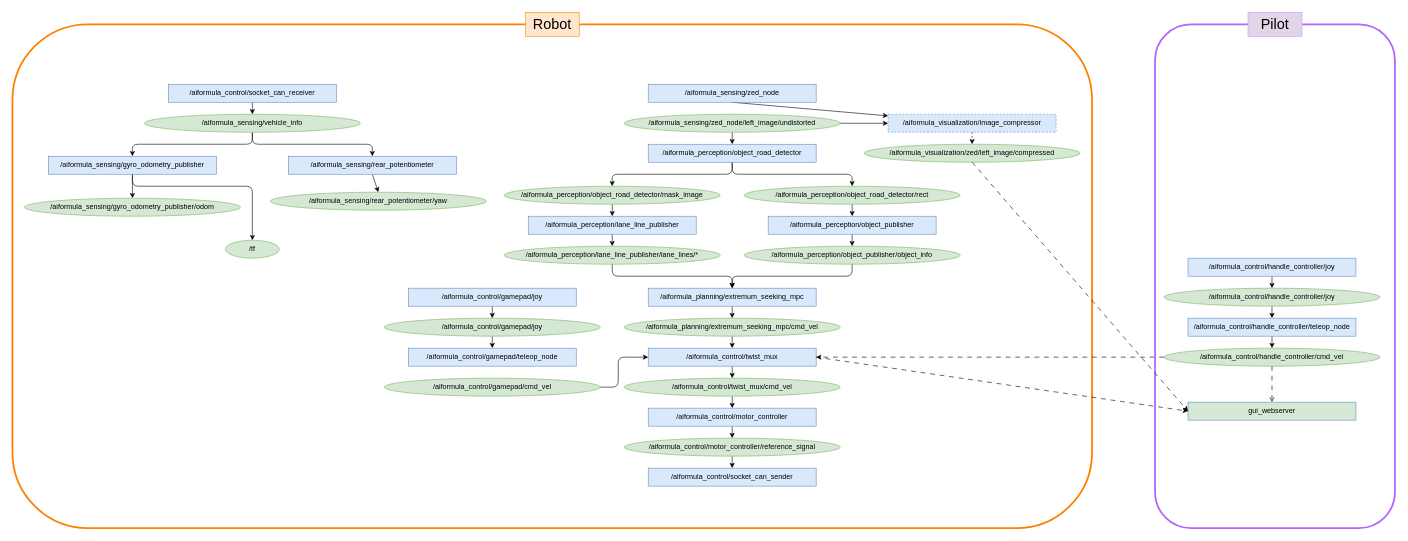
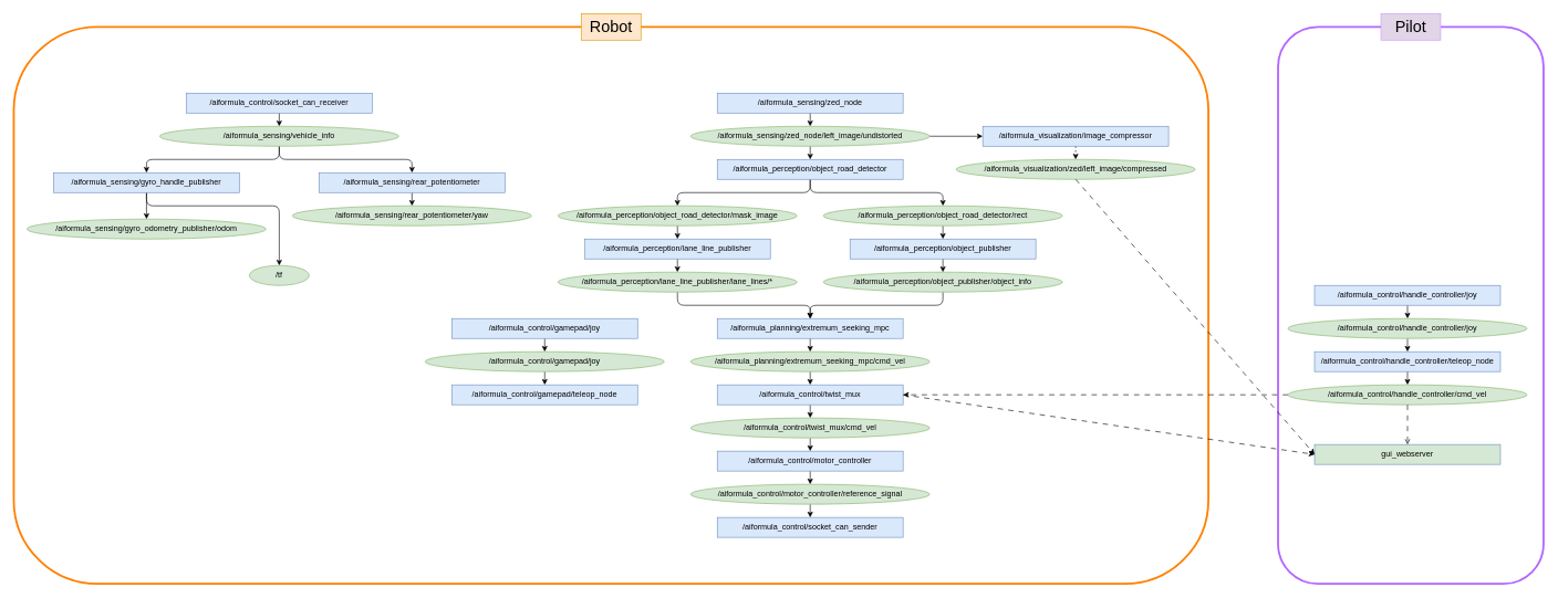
- <mxCell id="3" style="edgeStyle=none;html=1;exitX=0.5;exitY=1;exitDx=0;exitDy=0;" parent="1" source="4" target="39" edge="1"><mxGeometry relative="1" as="geometry"><mxPoint x="1223" y="200" as="targetPoint" /></mxGeometry></mxCell>
+ <mxCell id="3" style="edgeStyle=none;html=1;entryX=0.5;entryY=0;entryDx=0;entryDy=0;exitX=0.5;exitY=1;exitDx=0;exitDy=0;" parent="1" source="4" target="10" edge="1"><mxGeometry relative="1" as="geometry"><mxPoint x="1223" y="200" as="targetPoint" /></mxGeometry></mxCell>
- <mxCell id="39" value="/aiformula_visualization/image_compressor" style="whiteSpace=wrap;html=1;fillColor=#dae8fc;strokeColor=#6c8ebf;dashed=1;" parent="1" vertex="1"><mxGeometry x="1480" y="190" width="280" height="30" as="geometry" /></mxCell>
+ <mxCell id="39" value="/aiformula_visualization/image_compressor" style="whiteSpace=wrap;html=1;fillColor=#dae8fc;strokeColor=#6c8ebf;" parent="1" vertex="1"><mxGeometry x="1480" y="190" width="280" height="30" as="geometry" /></mxCell>
- <mxCell id="58" value="/aiformula_sensing/gyro_odometry_publisher" style="whiteSpace=wrap;html=1;fillColor=#dae8fc;strokeColor=#6c8ebf;" parent="1" vertex="1"><mxGeometry x="80" y="260" width="280" height="30" as="geometry" /></mxCell>
+ <mxCell id="58" value="/aiformula_sensing/gyro_handle_publisher" style="whiteSpace=wrap;html=1;fillColor=#dae8fc;strokeColor=#6c8ebf;" parent="1" vertex="1"><mxGeometry x="80" y="260" width="280" height="30" as="geometry" /></mxCell>
- <mxCell id="65" value="&lt;span style=&quot;color: rgb(0, 0, 0);&quot;&gt;/aiformula_sensing/rear_potentiometer/yaw&lt;/span&gt;" style="ellipse;whiteSpace=wrap;html=1;fillColor=#d5e8d4;strokeColor=#82b366;" parent="1" vertex="1"><mxGeometry x="450" y="320" width="360" height="30" as="geometry" /></mxCell>
+ <mxCell id="65" value="&lt;span style=&quot;color: rgb(0, 0, 0);&quot;&gt;/aiformula_sensing/rear_potentiometer/yaw&lt;/span&gt;" style="ellipse;whiteSpace=wrap;html=1;fillColor=#d5e8d4;strokeColor=#82b366;" parent="1" vertex="1"><mxGeometry x="440" y="310" width="360" height="30" as="geometry" /></mxCell>
- <mxCell id="36" style="html=1;exitX=1;exitY=0.5;exitDx=0;exitDy=0;entryX=0;entryY=0.5;entryDx=0;entryDy=0;edgeStyle=orthogonalEdgeStyle;" parent="1" source="37" target="24" edge="1"><mxGeometry relative="1" as="geometry"><Array as="points"><mxPoint x="1030" y="645" /><mxPoint x="1030" y="595" /></Array></mxGeometry></mxCell>
- <mxCell id="37" value="&lt;span style=&quot;color: rgb(0, 0, 0);&quot;&gt;/aiformula_control/gamepad/cmd_vel&lt;/span&gt;" style="ellipse;whiteSpace=wrap;html=1;fillColor=#d5e8d4;strokeColor=#82b366;" parent="1" vertex="1"><mxGeometry x="640" y="630" width="360" height="30" as="geometry" /></mxCell>
